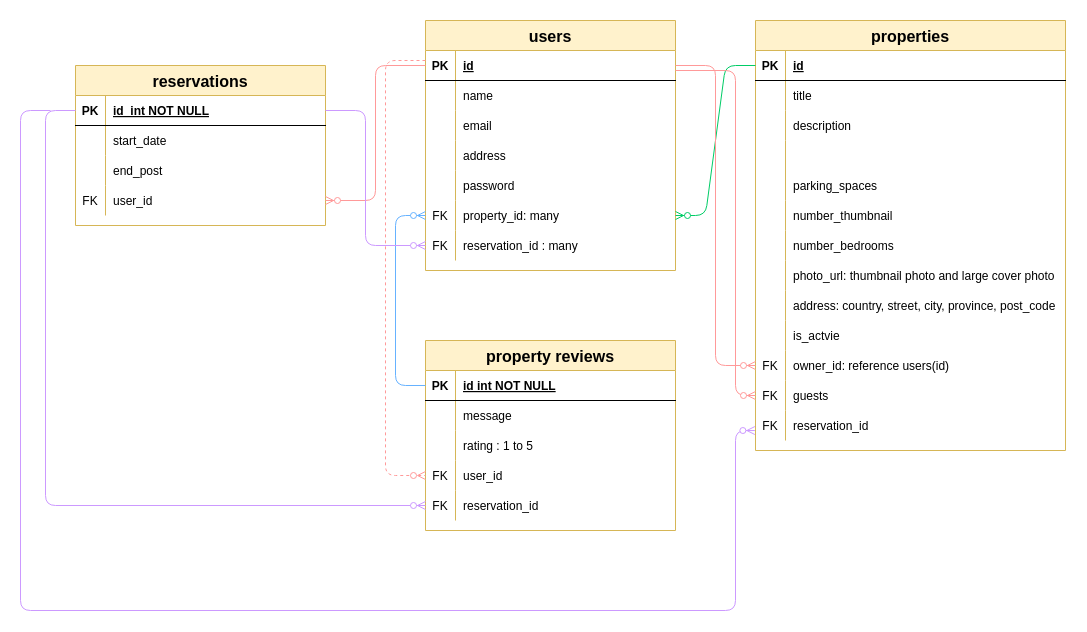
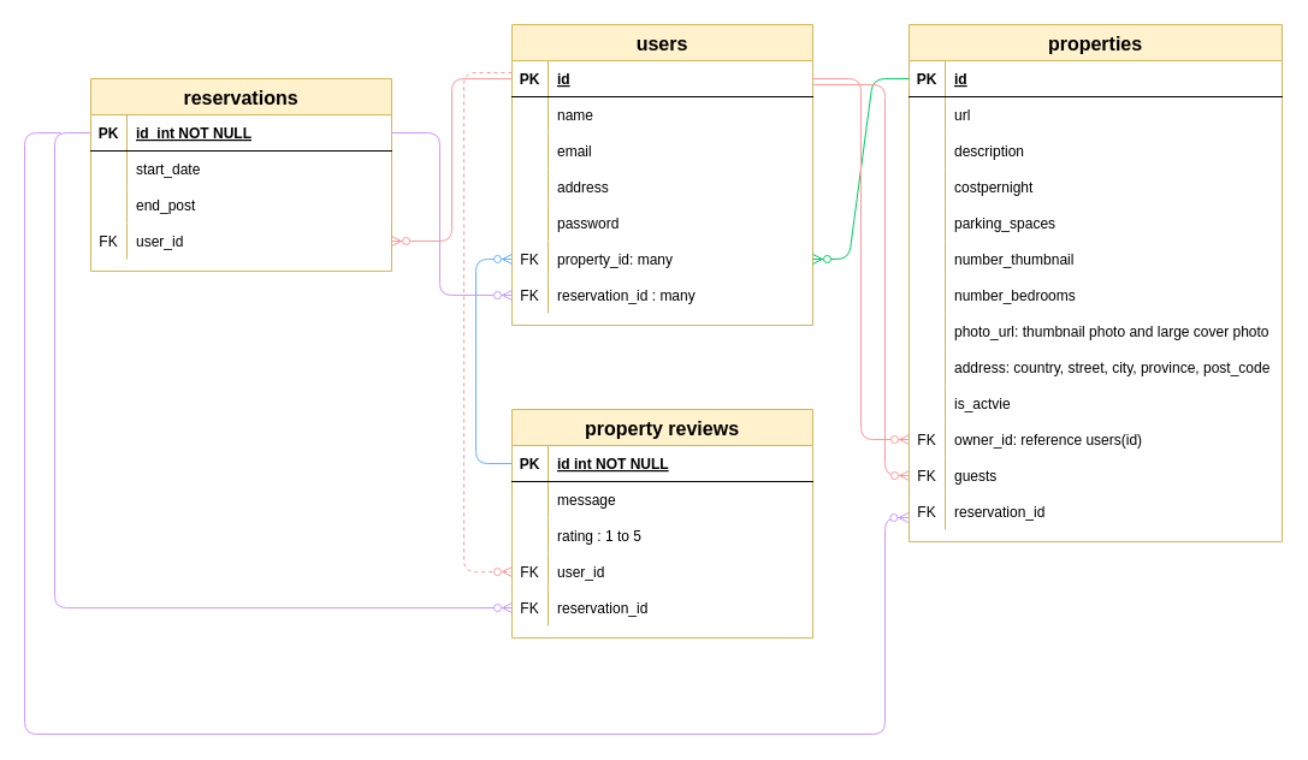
- <mxCell id="8" value="title" style="shape=partialRectangle;overflow=hidden;connectable=0;fillColor=none;top=0;left=0;bottom=0;right=0;align=left;spacingLeft=6;" parent="6" vertex="1"><mxGeometry x="30" width="280" height="30" as="geometry" /></mxCell>
+ <mxCell id="8" value="url" style="shape=partialRectangle;overflow=hidden;connectable=0;fillColor=none;top=0;left=0;bottom=0;right=0;align=left;spacingLeft=6;" parent="6" vertex="1"><mxGeometry x="30" width="280" height="30" as="geometry" /></mxCell>
+ <mxCell id="14" value="costpernight" style="shape=partialRectangle;overflow=hidden;connectable=0;fillColor=none;top=0;left=0;bottom=0;right=0;align=left;spacingLeft=6;" vertex="1" parent="12"><mxGeometry x="30" width="280" height="30" as="geometry" /></mxCell>
